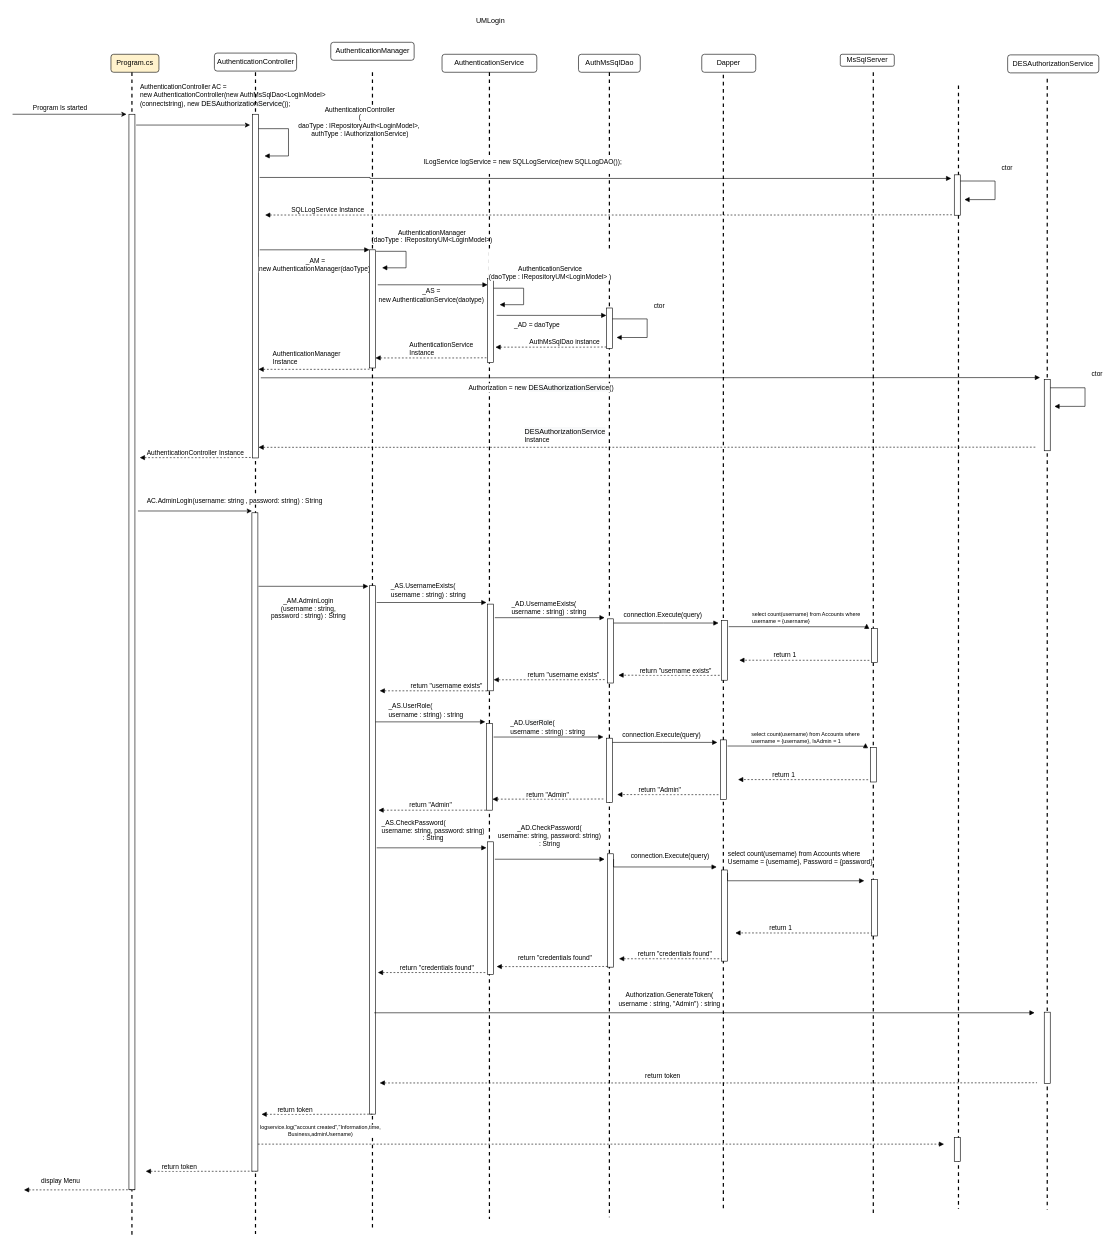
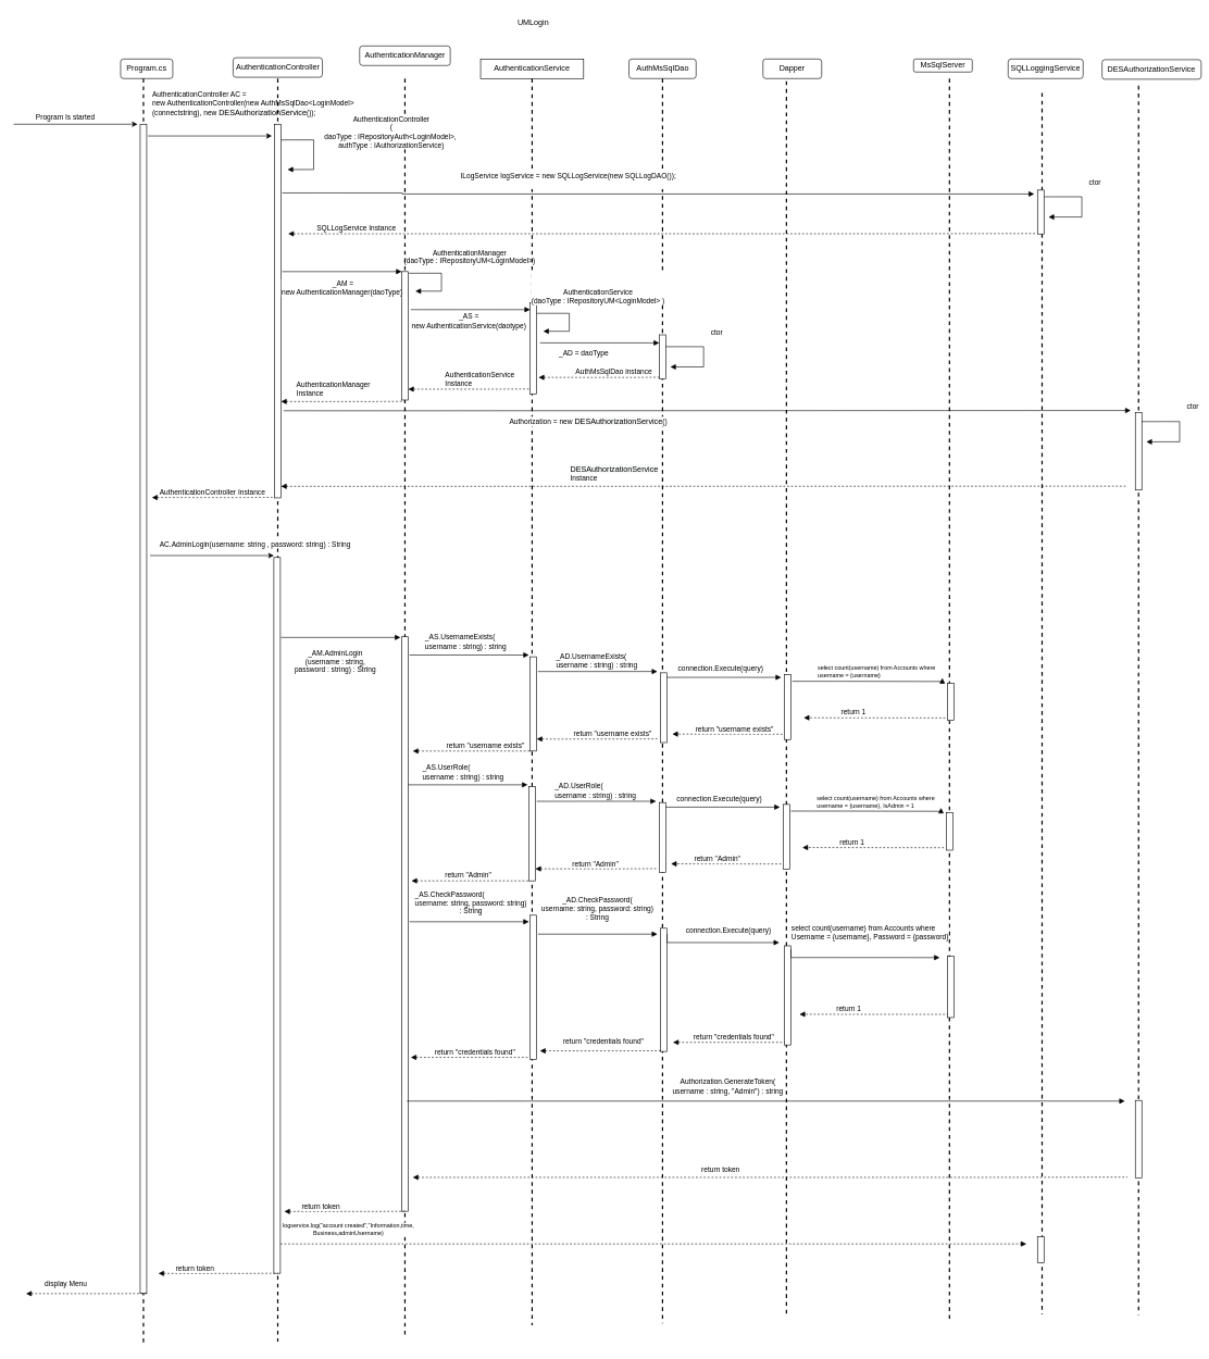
- <mxCell id="51" value="Program.cs" style="rounded=1;whiteSpace=wrap;html=1;fillColor=#fff2cc;" parent="1" vertex="1"><mxGeometry x="184" y="90" width="80" height="30" as="geometry" /></mxCell>
+ <mxCell id="51" value="Program.cs" style="rounded=1;whiteSpace=wrap;html=1;" parent="1" vertex="1"><mxGeometry x="184" y="90" width="80" height="30" as="geometry" /></mxCell>
- <mxCell id="5" value="AuthenticationService" style="rounded=1;whiteSpace=wrap;html=1;" parent="1" vertex="1"><mxGeometry x="736" y="90" width="158" height="30" as="geometry" /></mxCell>
+ <mxCell id="5" value="AuthenticationService" style="whiteSpace=wrap;html=1;rounded=0;" parent="1" vertex="1"><mxGeometry x="736" y="90" width="158" height="30" as="geometry" /></mxCell>
+ <mxCell id="47" value="SQLLoggingService" style="rounded=1;whiteSpace=wrap;html=1;" parent="1" vertex="1"><mxGeometry x="1545" y="90" width="115" height="30" as="geometry" /></mxCell>
- <mxCell id="131" value="DESAuthorizationService" style="rounded=1;whiteSpace=wrap;html=1;" vertex="1" parent="1"><mxGeometry x="1679" y="91" width="152" height="30" as="geometry" /></mxCell>
+ <mxCell id="131" value="DESAuthorizationService" style="rounded=1;whiteSpace=wrap;html=1;" vertex="1" parent="1"><mxGeometry x="1689" y="91" width="152" height="30" as="geometry" /></mxCell>
